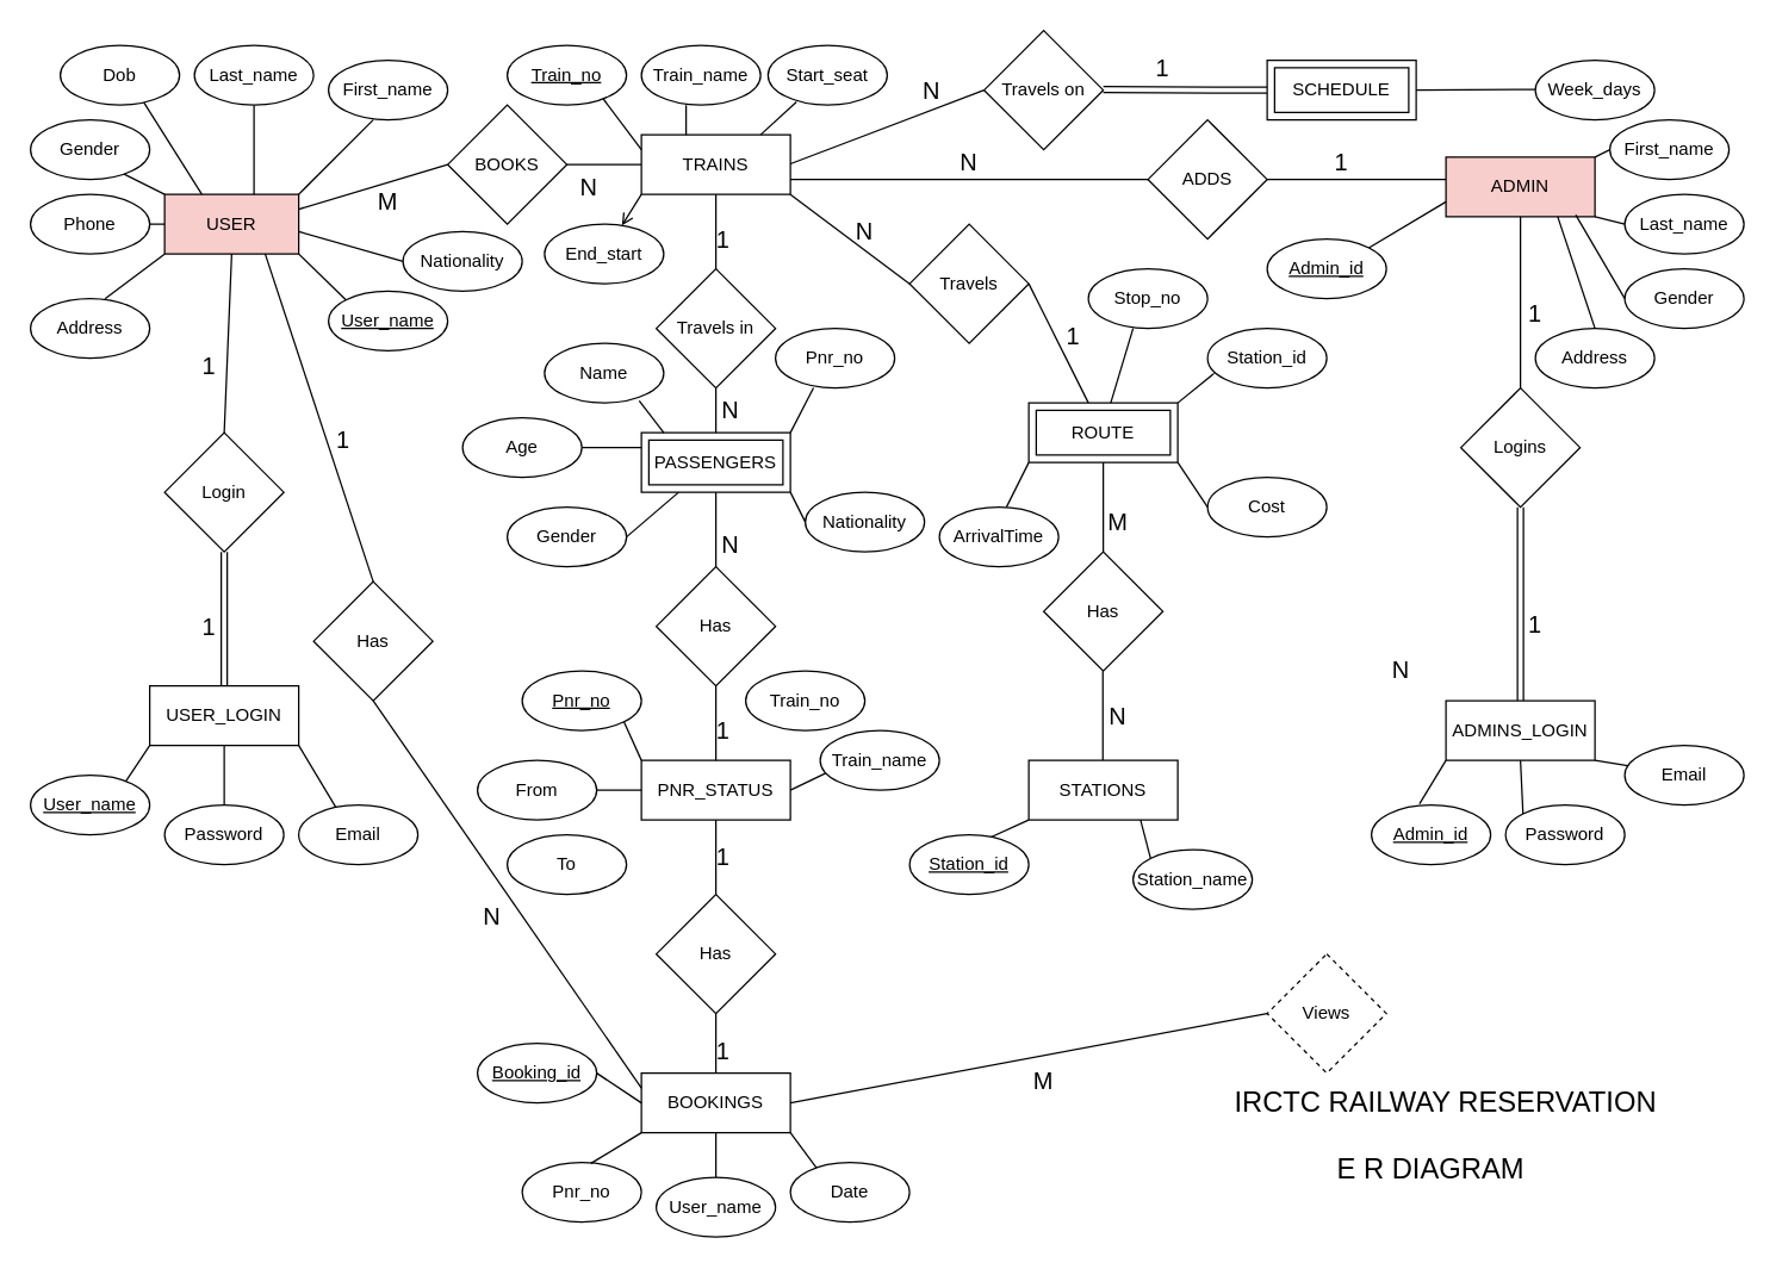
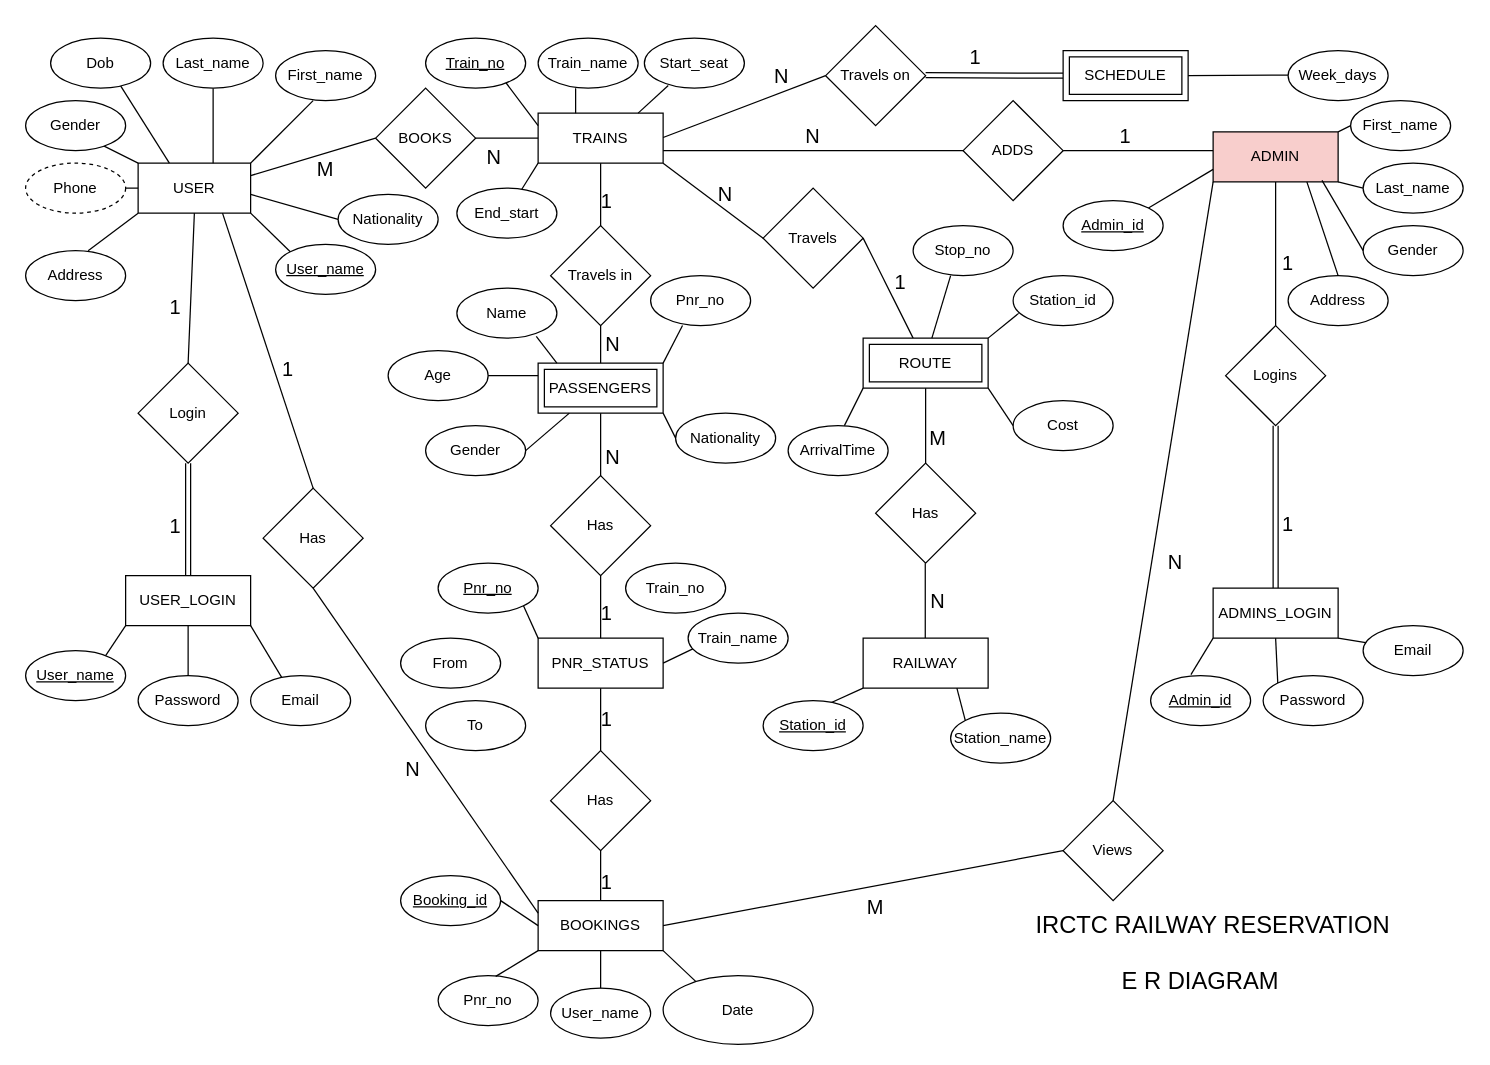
- <mxCell id="29" value="" style="endArrow=open;html=1;rounded=0;exitX=0;exitY=1;exitDx=0;exitDy=0;" parent="1" source="5" target="27" edge="1"><mxGeometry width="50" height="50" relative="1" as="geometry"><mxPoint x="530" y="100" as="sourcePoint" /><mxPoint x="580" y="50" as="targetPoint" /></mxGeometry></mxCell>
+ <mxCell id="29" value="" style="endArrow=none;html=1;rounded=0;exitX=0;exitY=1;exitDx=0;exitDy=0;" parent="1" source="5" target="27" edge="1"><mxGeometry width="50" height="50" relative="1" as="geometry"><mxPoint x="530" y="100" as="sourcePoint" /><mxPoint x="580" y="50" as="targetPoint" /></mxGeometry></mxCell>
- <mxCell id="18" value="Phone" style="ellipse;whiteSpace=wrap;html=1;align=center;strokeWidth=1;" parent="1" vertex="1"><mxGeometry x="20" y="130" width="80" height="40" as="geometry" /></mxCell>
+ <mxCell id="18" value="Phone" style="ellipse;whiteSpace=wrap;html=1;align=center;strokeWidth=1;dashed=1;" parent="1" vertex="1"><mxGeometry x="20" y="130" width="80" height="40" as="geometry" /></mxCell>
- <mxCell id="2" value="USER" style="whiteSpace=wrap;html=1;align=center;fillColor=#f8cecc;" parent="1" vertex="1"><mxGeometry x="110" y="130" width="90" height="40" as="geometry" /></mxCell>
+ <mxCell id="2" value="USER" style="whiteSpace=wrap;html=1;align=center;" parent="1" vertex="1"><mxGeometry x="110" y="130" width="90" height="40" as="geometry" /></mxCell>
+ <mxCell id="115" value="" style="endArrow=none;html=1;rounded=0;entryX=0;entryY=1;entryDx=0;entryDy=0;exitX=0.5;exitY=0;exitDx=0;exitDy=0;" parent="1" source="105" target="103" edge="1"><mxGeometry width="50" height="50" relative="1" as="geometry"><mxPoint x="920" y="310" as="sourcePoint" /><mxPoint x="970" y="150" as="targetPoint" /></mxGeometry></mxCell>
- <mxCell id="76" value="" style="endArrow=none;html=1;rounded=0;entryX=1;entryY=0.5;entryDx=0;entryDy=0;exitX=0;exitY=0.5;exitDx=0;exitDy=0;" parent="1" source="53" target="72" edge="1"><mxGeometry width="50" height="50" relative="1" as="geometry"><mxPoint x="500" y="540" as="sourcePoint" /><mxPoint x="550" y="490" as="targetPoint" /></mxGeometry></mxCell>
- <mxCell id="92" value="STATIONS" style="whiteSpace=wrap;html=1;align=center;strokeWidth=1;" parent="1" vertex="1"><mxGeometry x="690" y="510" width="100" height="40" as="geometry" /></mxCell>
+ <mxCell id="92" value="RAILWAY" style="whiteSpace=wrap;html=1;align=center;strokeWidth=1;" parent="1" vertex="1"><mxGeometry x="690" y="510" width="100" height="40" as="geometry" /></mxCell>
- <mxCell id="105" value="Views" style="rhombus;whiteSpace=wrap;html=1;strokeWidth=1;dashed=1;" parent="1" vertex="1"><mxGeometry x="850" y="640" width="80" height="80" as="geometry" /></mxCell>
+ <mxCell id="105" value="Views" style="rhombus;whiteSpace=wrap;html=1;strokeWidth=1;" parent="1" vertex="1"><mxGeometry x="850" y="640" width="80" height="80" as="geometry" /></mxCell>
- <mxCell id="80" value="Date" style="ellipse;whiteSpace=wrap;html=1;align=center;strokeWidth=1;" parent="1" vertex="1"><mxGeometry x="530" y="780" width="80" height="40" as="geometry" /></mxCell>
+ <mxCell id="80" value="Date" style="ellipse;whiteSpace=wrap;html=1;align=center;strokeWidth=1;" parent="1" vertex="1"><mxGeometry x="530" y="780" width="120" height="55" as="geometry" /></mxCell>
